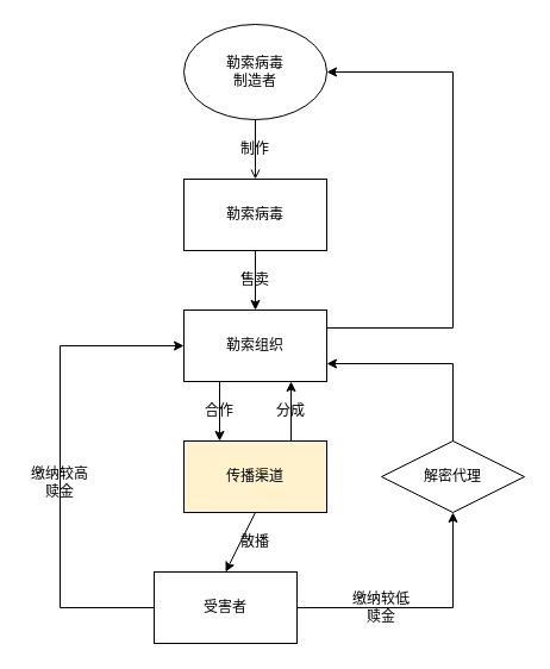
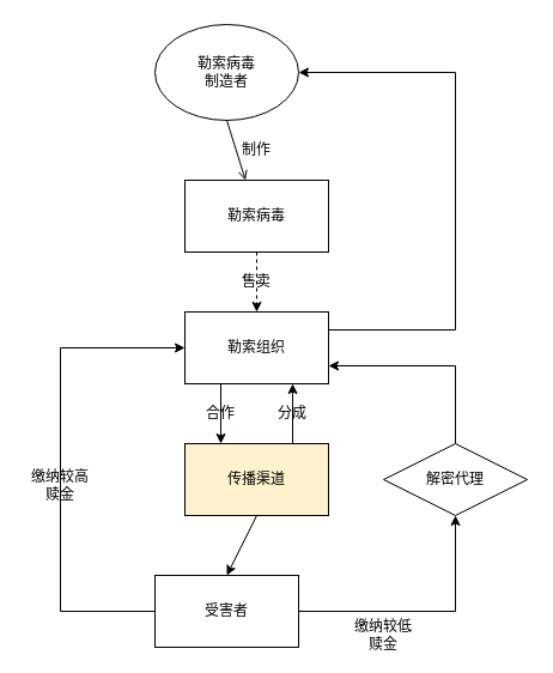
- <mxCell id="2" value="勒索病毒&lt;br&gt;制造者" style="ellipse;whiteSpace=wrap;html=1;" vertex="1" parent="1"><mxGeometry x="154" y="20" width="120" height="80" as="geometry" /></mxCell>
+ <mxCell id="2" value="勒索病毒&lt;br&gt;制造者" style="ellipse;whiteSpace=wrap;html=1;" vertex="1" parent="1"><mxGeometry x="129" y="20" width="120" height="80" as="geometry" /></mxCell>
- <mxCell id="9" value="" style="endArrow=classic;html=1;rounded=0;exitX=0.5;exitY=1;exitDx=0;exitDy=0;entryX=0.5;entryY=0;entryDx=0;entryDy=0;" edge="1" parent="1" source="3" target="4"><mxGeometry width="50" height="50" relative="1" as="geometry"><mxPoint x="190" y="380" as="sourcePoint" /><mxPoint x="240" y="330" as="targetPoint" /></mxGeometry></mxCell>
+ <mxCell id="9" value="" style="endArrow=classic;html=1;rounded=0;exitX=0.5;exitY=1;exitDx=0;exitDy=0;entryX=0.5;entryY=0;entryDx=0;entryDy=0;dashed=1;" edge="1" parent="1" source="3" target="4"><mxGeometry width="50" height="50" relative="1" as="geometry"><mxPoint x="190" y="380" as="sourcePoint" /><mxPoint x="240" y="330" as="targetPoint" /></mxGeometry></mxCell>
- <mxCell id="22" value="散播" style="text;html=1;strokeColor=none;fillColor=none;align=center;verticalAlign=middle;whiteSpace=wrap;rounded=0;" vertex="1" parent="1"><mxGeometry x="184" y="440" width="60" height="30" as="geometry" /></mxCell>
- <mxCell id="23" value="缴纳较低赎金" style="text;html=1;strokeColor=none;fillColor=none;align=center;verticalAlign=middle;whiteSpace=wrap;rounded=0;" vertex="1" parent="1"><mxGeometry x="290" y="495" width="60" height="30" as="geometry" /></mxCell>
+ <mxCell id="23" value="缴纳较低赎金" style="text;html=1;strokeColor=none;fillColor=none;align=center;verticalAlign=middle;whiteSpace=wrap;rounded=0;" vertex="1" parent="1"><mxGeometry x="290" y="515" width="60" height="30" as="geometry" /></mxCell>
